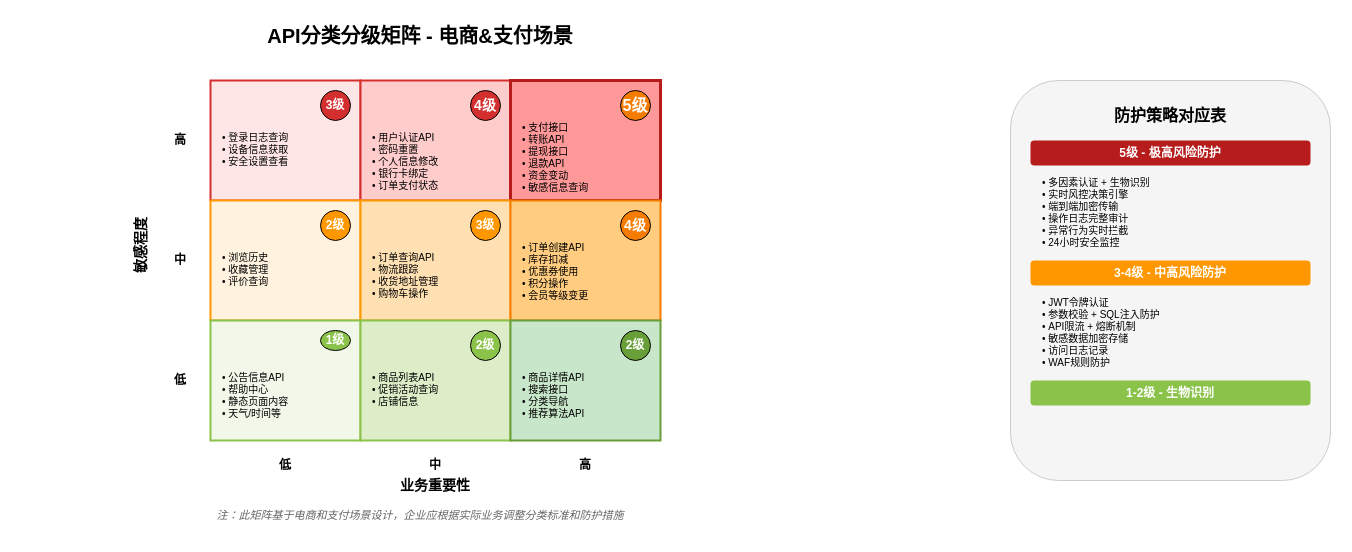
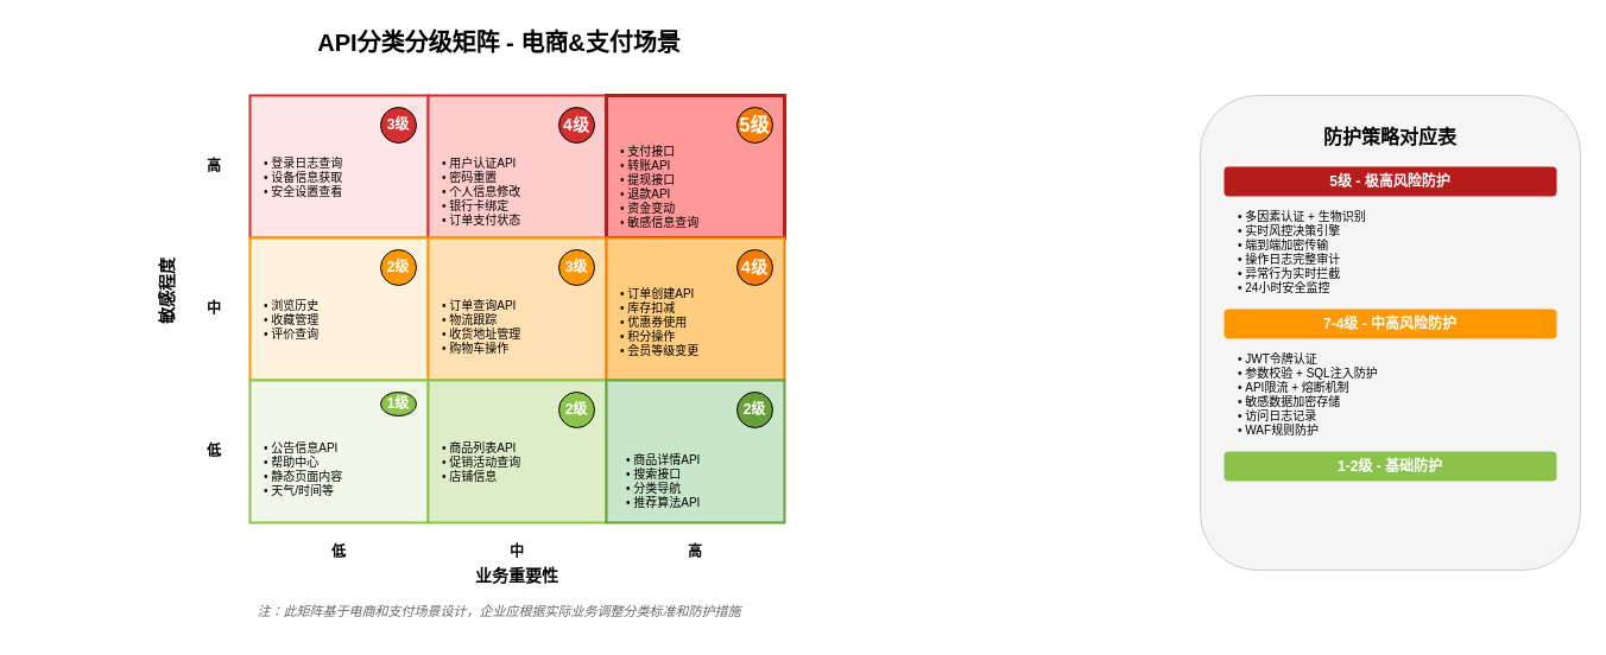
- <mxCell id="42" value="3-4级 - 中高风险防护" style="text;html=1;strokeColor=none;fillColor=#FF9800;fontColor=white;align=center;verticalAlign=middle;whiteSpace=wrap;rounded=1;fontSize=12;fontStyle=1;" parent="1" vertex="1"><mxGeometry x="1030" y="260" width="280" height="25" as="geometry" /></mxCell>
+ <mxCell id="42" value="7-4级 - 中高风险防护" style="text;html=1;strokeColor=none;fillColor=#FF9800;fontColor=white;align=center;verticalAlign=middle;whiteSpace=wrap;rounded=1;fontSize=12;fontStyle=1;" parent="1" vertex="1"><mxGeometry x="1030" y="260" width="280" height="25" as="geometry" /></mxCell>
- <mxCell id="44" value="1-2级 - 生物识别" style="text;html=1;strokeColor=none;fillColor=#8BC34A;fontColor=white;align=center;verticalAlign=middle;whiteSpace=wrap;rounded=1;fontSize=12;fontStyle=1;" parent="1" vertex="1"><mxGeometry x="1030" y="380" width="280" height="25" as="geometry" /></mxCell>
+ <mxCell id="44" value="1-2级 - 基础防护" style="text;html=1;strokeColor=none;fillColor=#8BC34A;fontColor=white;align=center;verticalAlign=middle;whiteSpace=wrap;rounded=1;fontSize=12;fontStyle=1;" parent="1" vertex="1"><mxGeometry x="1030" y="380" width="280" height="25" as="geometry" /></mxCell>
- <mxCell id="31" value="• 商品详情API&#10;• 搜索接口&#10;• 分类导航&#10;• 推荐算法API" style="text;html=1;strokeColor=none;fillColor=none;align=left;verticalAlign=top;whiteSpace=wrap;rounded=0;fontSize=10;" parent="1" vertex="1"><mxGeometry x="520" y="365" width="130" height="60" as="geometry" /></mxCell>
+ <mxCell id="31" value="• 商品详情API&#10;• 搜索接口&#10;• 分类导航&#10;• 推荐算法API" style="text;html=1;strokeColor=none;fillColor=none;align=left;verticalAlign=top;whiteSpace=wrap;rounded=0;fontSize=10;" parent="1" vertex="1"><mxGeometry x="525" y="375" width="130" height="60" as="geometry" /></mxCell>
